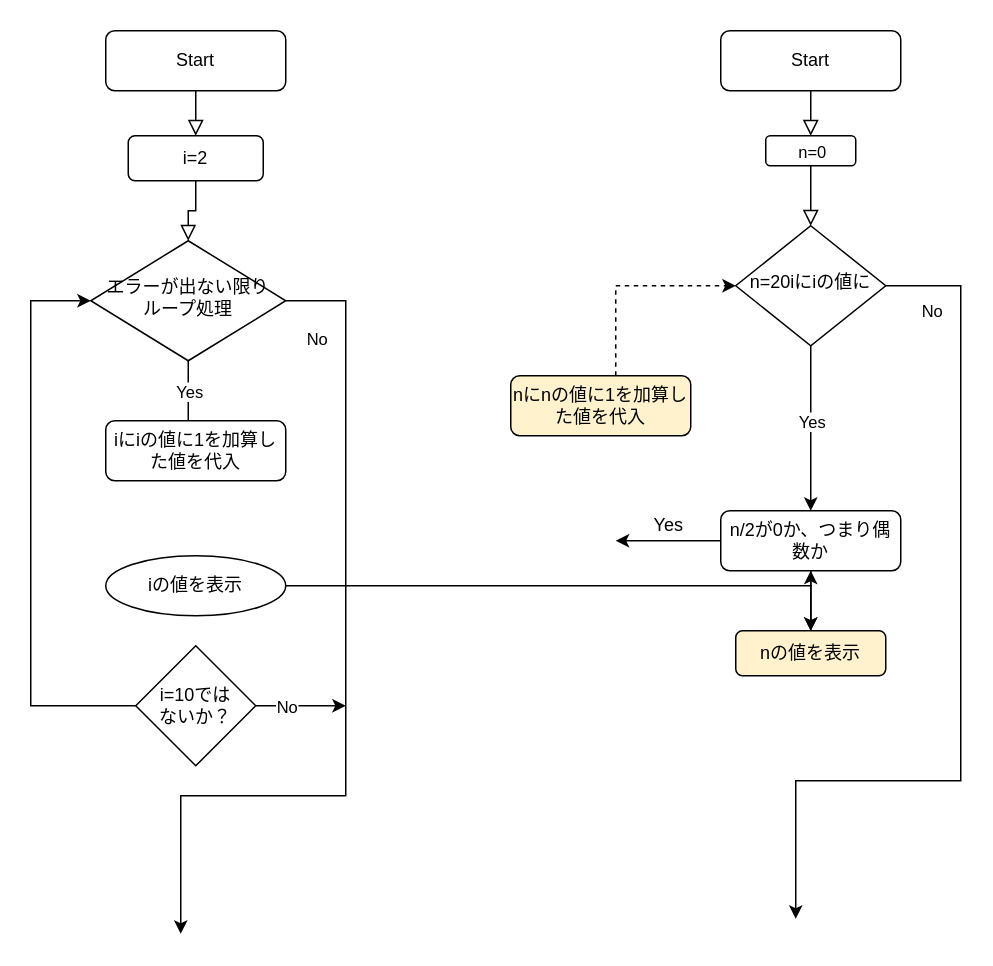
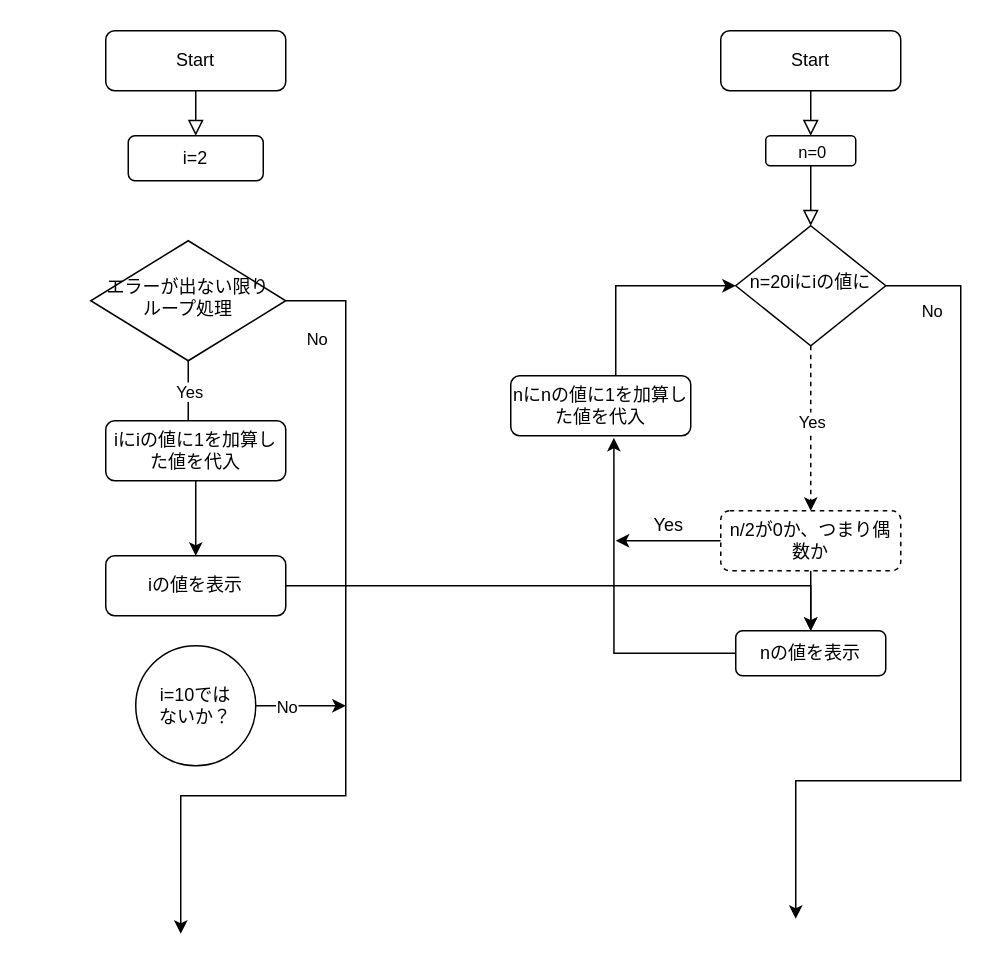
- <mxCell id="20" value="" style="rounded=0;html=1;jettySize=auto;orthogonalLoop=1;fontSize=11;endArrow=block;endFill=0;endSize=8;strokeWidth=1;shadow=0;labelBackgroundColor=none;edgeStyle=orthogonalEdgeStyle;" parent="1" source="35" target="26" edge="1"><mxGeometry relative="1" as="geometry" /></mxCell>
- <mxCell id="9" value="" style="edgeStyle=orthogonalEdgeStyle;rounded=0;orthogonalLoop=1;jettySize=auto;html=1;entryX=0;entryY=0.5;entryDx=0;entryDy=0;exitX=0;exitY=0.5;exitDx=0;exitDy=0;dashed=1;" parent="1" source="19" target="8" edge="1"><mxGeometry relative="1" as="geometry"><mxPoint x="440" y="190" as="targetPoint" /><Array as="points"><mxPoint x="410" y="190" /></Array><mxPoint x="500" y="460" as="sourcePoint" /></mxGeometry></mxCell>
+ <mxCell id="9" value="" style="edgeStyle=orthogonalEdgeStyle;rounded=0;orthogonalLoop=1;jettySize=auto;html=1;entryX=0;entryY=0.5;entryDx=0;entryDy=0;exitX=0;exitY=0.5;exitDx=0;exitDy=0;" parent="1" source="19" target="8" edge="1"><mxGeometry relative="1" as="geometry"><mxPoint x="440" y="190" as="targetPoint" /><Array as="points"><mxPoint x="410" y="190" /></Array><mxPoint x="500" y="460" as="sourcePoint" /></mxGeometry></mxCell>
- <mxCell id="19" value="nにnの値に1を加算した値を代入" style="rounded=1;whiteSpace=wrap;html=1;fontSize=12;glass=0;strokeWidth=1;shadow=0;fillColor=#fff2cc;" parent="1" vertex="1"><mxGeometry x="340" y="250" width="120" height="40" as="geometry" /></mxCell>
+ <mxCell id="19" value="nにnの値に1を加算した値を代入" style="rounded=1;whiteSpace=wrap;html=1;fontSize=12;glass=0;strokeWidth=1;shadow=0;" parent="1" vertex="1"><mxGeometry x="340" y="250" width="120" height="40" as="geometry" /></mxCell>
- <mxCell id="4" value="" style="edgeStyle=orthogonalEdgeStyle;rounded=0;orthogonalLoop=1;jettySize=auto;html=1;entryX=0.5;entryY=0;entryDx=0;entryDy=0;" parent="1" source="8" target="12" edge="1"><mxGeometry relative="1" as="geometry"><mxPoint x="540" y="310" as="targetPoint" /></mxGeometry></mxCell>
+ <mxCell id="4" value="" style="edgeStyle=orthogonalEdgeStyle;rounded=0;orthogonalLoop=1;jettySize=auto;html=1;entryX=0.5;entryY=0;entryDx=0;entryDy=0;dashed=1;" parent="1" source="8" target="12" edge="1"><mxGeometry relative="1" as="geometry"><mxPoint x="540" y="310" as="targetPoint" /></mxGeometry></mxCell>
+ <mxCell id="30" value="" style="edgeStyle=orthogonalEdgeStyle;rounded=0;orthogonalLoop=1;jettySize=auto;html=1;" parent="1" source="31" target="29" edge="1"><mxGeometry relative="1" as="geometry" /></mxCell>
- <mxCell id="27" value="" style="edgeStyle=orthogonalEdgeStyle;rounded=0;orthogonalLoop=1;jettySize=auto;html=1;entryX=0;entryY=0.5;entryDx=0;entryDy=0;exitX=0;exitY=0.5;exitDx=0;exitDy=0;" parent="1" source="34" target="26" edge="1"><mxGeometry relative="1" as="geometry"><mxPoint x="30" y="200" as="targetPoint" /><Array as="points"><mxPoint x="20" y="470" /><mxPoint x="20" y="200" /></Array></mxGeometry></mxCell>
- <mxCell id="12" value="n/2が0か、つまり偶数か" style="rounded=1;whiteSpace=wrap;html=1;fontSize=12;glass=0;strokeWidth=1;shadow=0;" parent="1" vertex="1"><mxGeometry x="480" y="340" width="120" height="40" as="geometry" /></mxCell>
+ <mxCell id="12" value="n/2が0か、つまり偶数か" style="rounded=1;whiteSpace=wrap;html=1;fontSize=12;glass=0;strokeWidth=1;shadow=0;dashed=1;" parent="1" vertex="1"><mxGeometry x="480" y="340" width="120" height="40" as="geometry" /></mxCell>
- <mxCell id="29" value="iの値を表示" style="ellipse;whiteSpace=wrap;html=1;fontSize=12;glass=0;strokeWidth=1;shadow=0;" parent="1" vertex="1"><mxGeometry x="70" y="370" width="120" height="40" as="geometry" /></mxCell>
+ <mxCell id="29" value="iの値を表示" style="rounded=1;whiteSpace=wrap;html=1;fontSize=12;glass=0;strokeWidth=1;shadow=0;" parent="1" vertex="1"><mxGeometry x="70" y="370" width="120" height="40" as="geometry" /></mxCell>
- <mxCell id="16" value="" style="edgeStyle=orthogonalEdgeStyle;rounded=0;orthogonalLoop=1;jettySize=auto;html=1;" parent="1" source="17" target="12" edge="1"><mxGeometry relative="1" as="geometry"><mxPoint x="410" y="435" as="targetPoint" /></mxGeometry></mxCell>
+ <mxCell id="16" value="" style="edgeStyle=orthogonalEdgeStyle;rounded=0;orthogonalLoop=1;jettySize=auto;html=1;entryX=0.573;entryY=1.035;entryDx=0;entryDy=0;entryPerimeter=0;" parent="1" source="17" target="19" edge="1"><mxGeometry relative="1" as="geometry"><mxPoint x="410" y="435" as="targetPoint" /></mxGeometry></mxCell>
- <mxCell id="17" value="nの値を表示" style="rounded=1;whiteSpace=wrap;html=1;fillColor=#fff2cc;" parent="1" vertex="1"><mxGeometry x="490" y="420" width="100" height="30" as="geometry" /></mxCell>
+ <mxCell id="17" value="nの値を表示" style="rounded=1;whiteSpace=wrap;html=1;" parent="1" vertex="1"><mxGeometry x="490" y="420" width="100" height="30" as="geometry" /></mxCell>
- <mxCell id="34" value="i=10では&lt;br&gt;ないか？" style="rhombus;whiteSpace=wrap;html=1;" parent="1" vertex="1"><mxGeometry x="90" y="430" width="80" height="80" as="geometry" /></mxCell>
+ <mxCell id="34" value="i=10では&lt;br&gt;ないか？" style="ellipse;whiteSpace=wrap;html=1;" parent="1" vertex="1"><mxGeometry x="90" y="430" width="80" height="80" as="geometry" /></mxCell>
